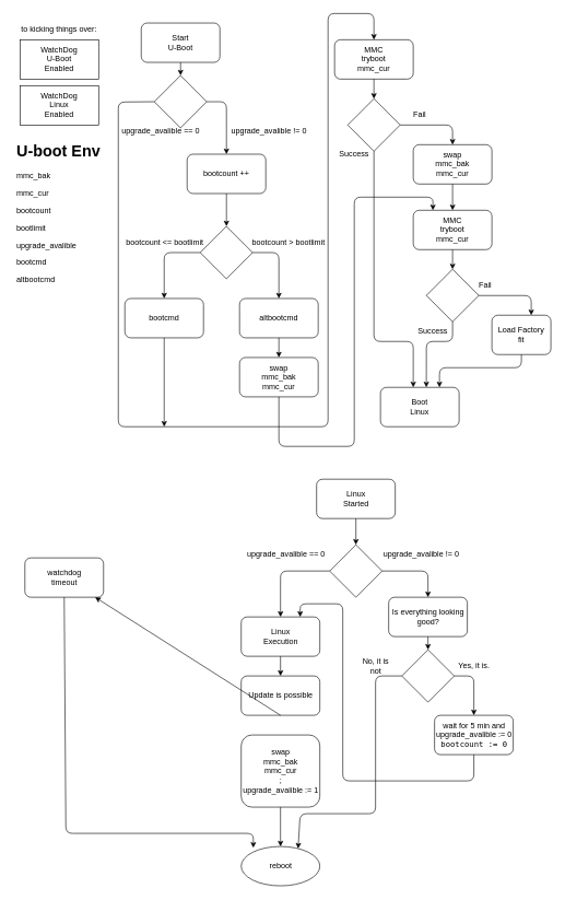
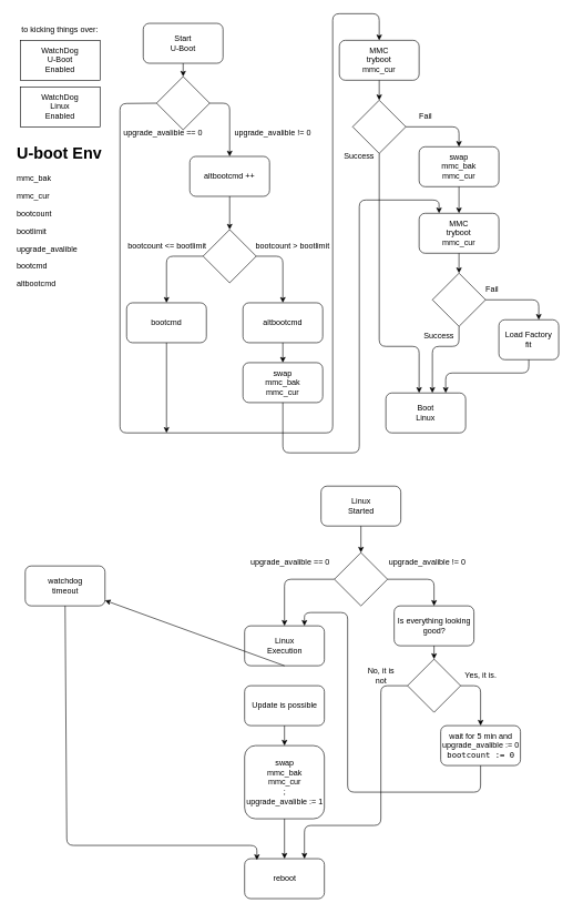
- <mxCell id="27" value="bootcount ++" style="rounded=1;whiteSpace=wrap;html=1;" vertex="1" parent="1"><mxGeometry x="285" y="234.5" width="120" height="60" as="geometry" /></mxCell>
+ <mxCell id="27" value="altbootcmd ++" style="rounded=1;whiteSpace=wrap;html=1;" vertex="1" parent="1"><mxGeometry x="285" y="234.5" width="120" height="60" as="geometry" /></mxCell>
- <mxCell id="62" value="" style="endArrow=classic;html=1;exitX=0.5;exitY=1;exitDx=0;exitDy=0;" edge="1" parent="1" source="47" target="49"><mxGeometry width="50" height="50" relative="1" as="geometry"><mxPoint x="472.5" y="980" as="sourcePoint" /><mxPoint x="522.5" y="930" as="targetPoint" /></mxGeometry></mxCell>
+ <mxCell id="62" value="" style="endArrow=classic;html=1;entryX=0.5;entryY=0;entryDx=0;entryDy=0;exitX=0.5;exitY=1;exitDx=0;exitDy=0;" edge="1" parent="1" source="47" target="46"><mxGeometry width="50" height="50" relative="1" as="geometry"><mxPoint x="472.5" y="980" as="sourcePoint" /><mxPoint x="522.5" y="930" as="targetPoint" /></mxGeometry></mxCell>
- <mxCell id="61" value="" style="endArrow=classic;html=1;entryX=0.5;entryY=0;entryDx=0;entryDy=0;exitX=0.5;exitY=1;exitDx=0;exitDy=0;" edge="1" parent="1" source="45" target="47"><mxGeometry width="50" height="50" relative="1" as="geometry"><mxPoint x="472.5" y="980" as="sourcePoint" /><mxPoint x="522.5" y="930" as="targetPoint" /></mxGeometry></mxCell>
+ <mxCell id="61" value="" style="endArrow=classic;html=1;exitX=0.5;exitY=1;exitDx=0;exitDy=0;" edge="1" parent="1" source="45" target="49"><mxGeometry width="50" height="50" relative="1" as="geometry"><mxPoint x="472.5" y="980" as="sourcePoint" /><mxPoint x="522.5" y="930" as="targetPoint" /></mxGeometry></mxCell>
- <mxCell id="64" value="&lt;span style=&quot;text-align: left;&quot;&gt;reboot&lt;/span&gt;" style="ellipse;whiteSpace=wrap;html=1;" vertex="1" parent="1"><mxGeometry x="367.5" y="1290" width="120" height="60" as="geometry" /></mxCell>
+ <mxCell id="64" value="&lt;span style=&quot;text-align: left;&quot;&gt;reboot&lt;/span&gt;" style="rounded=1;whiteSpace=wrap;html=1;" vertex="1" parent="1"><mxGeometry x="367.5" y="1290" width="120" height="60" as="geometry" /></mxCell>
